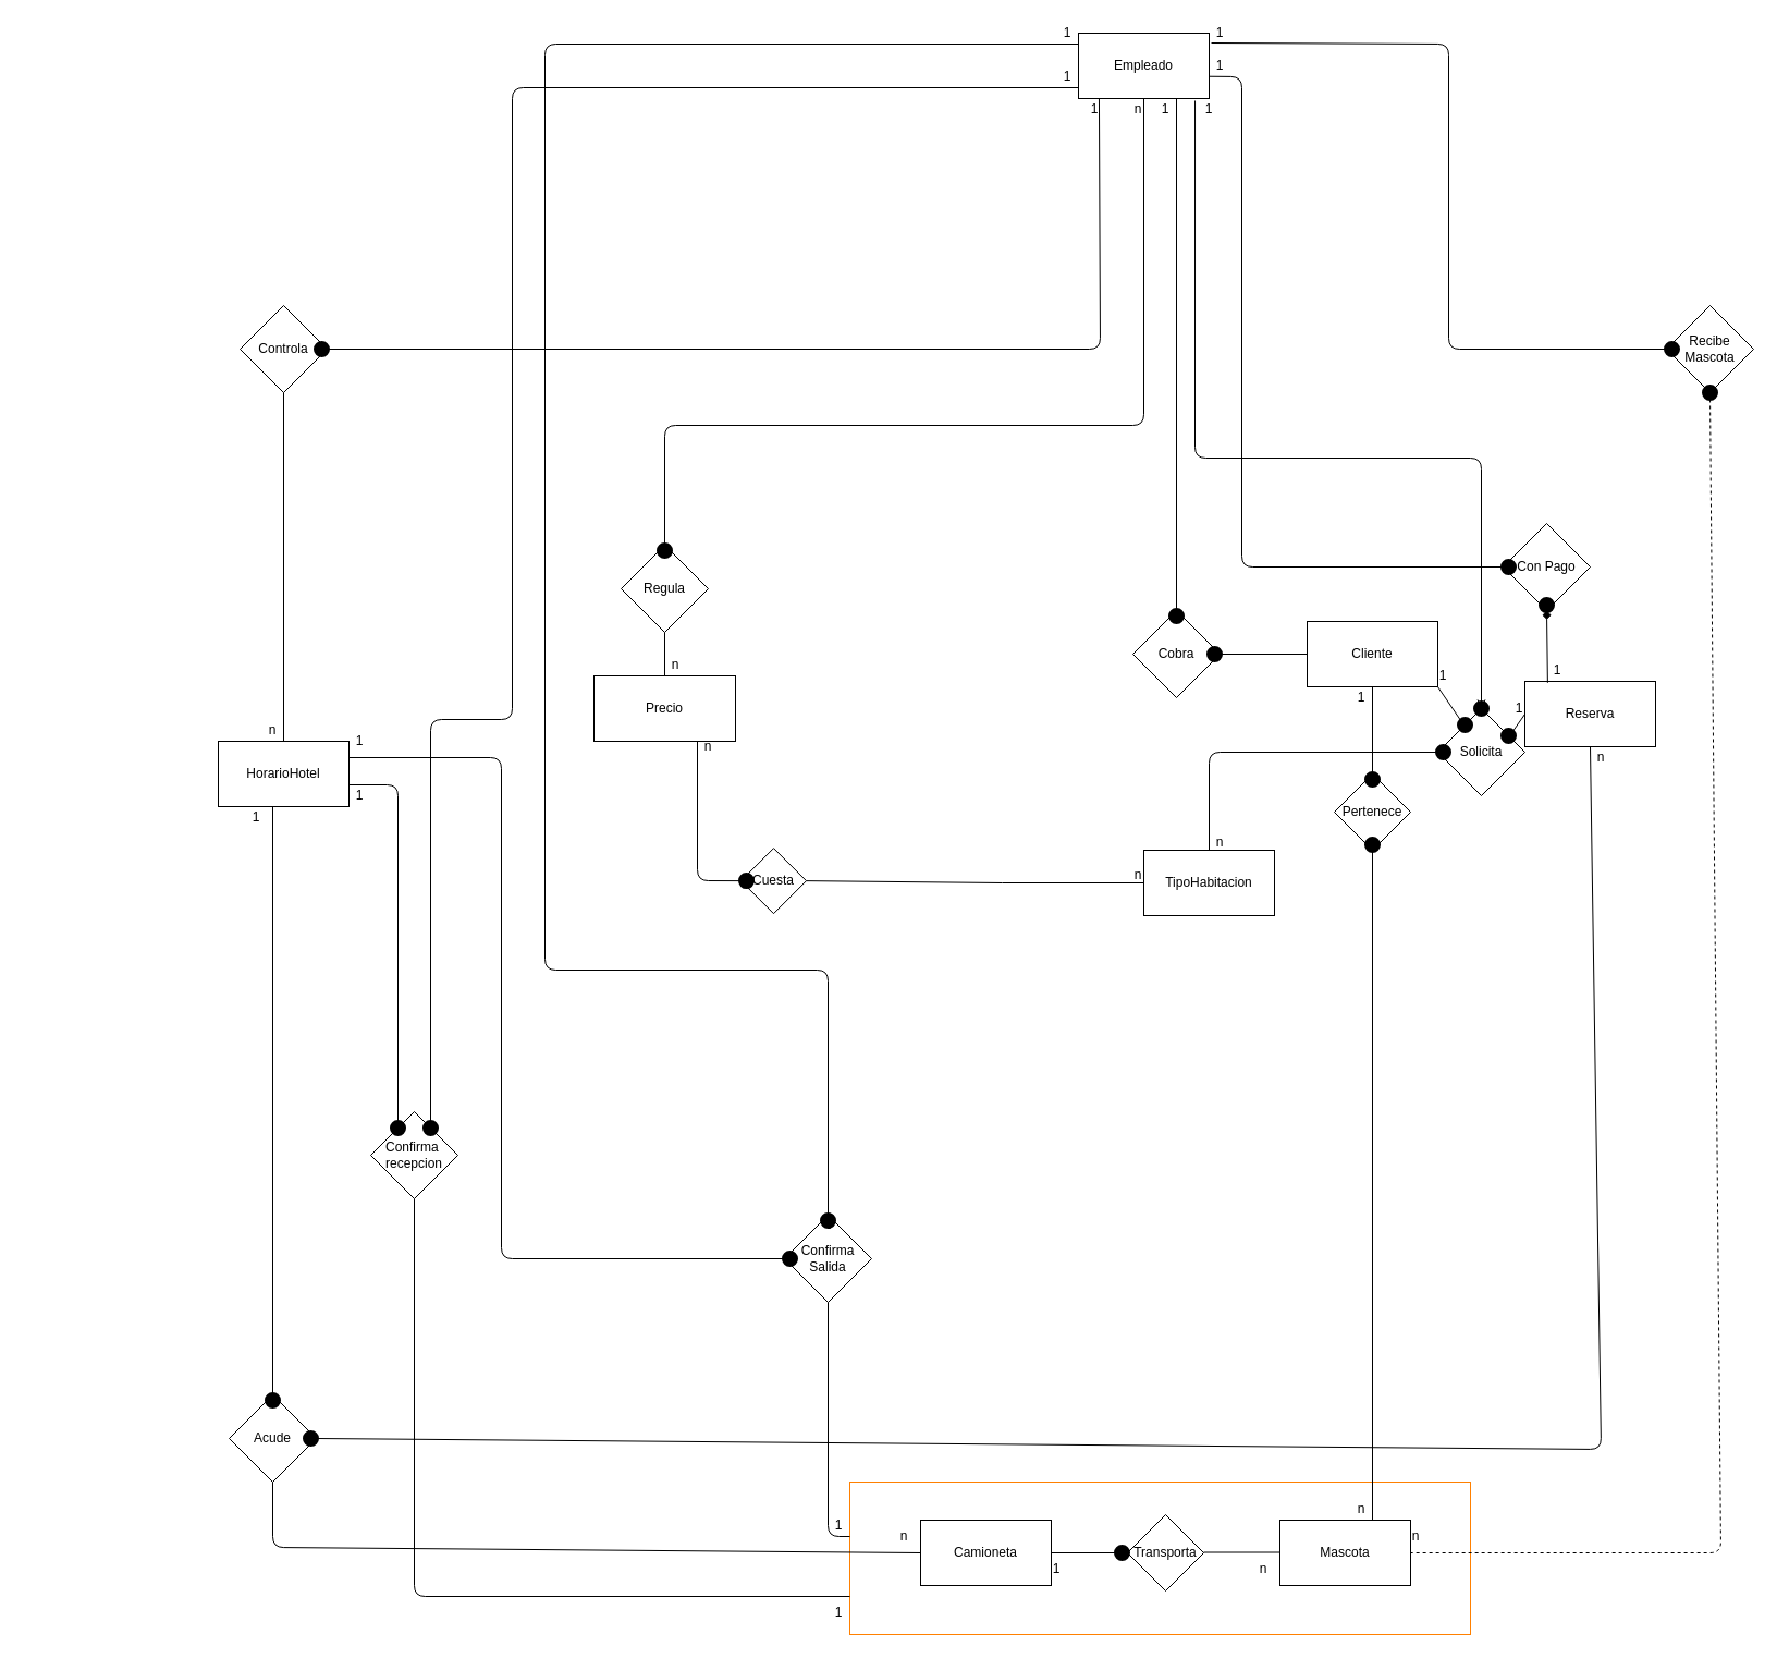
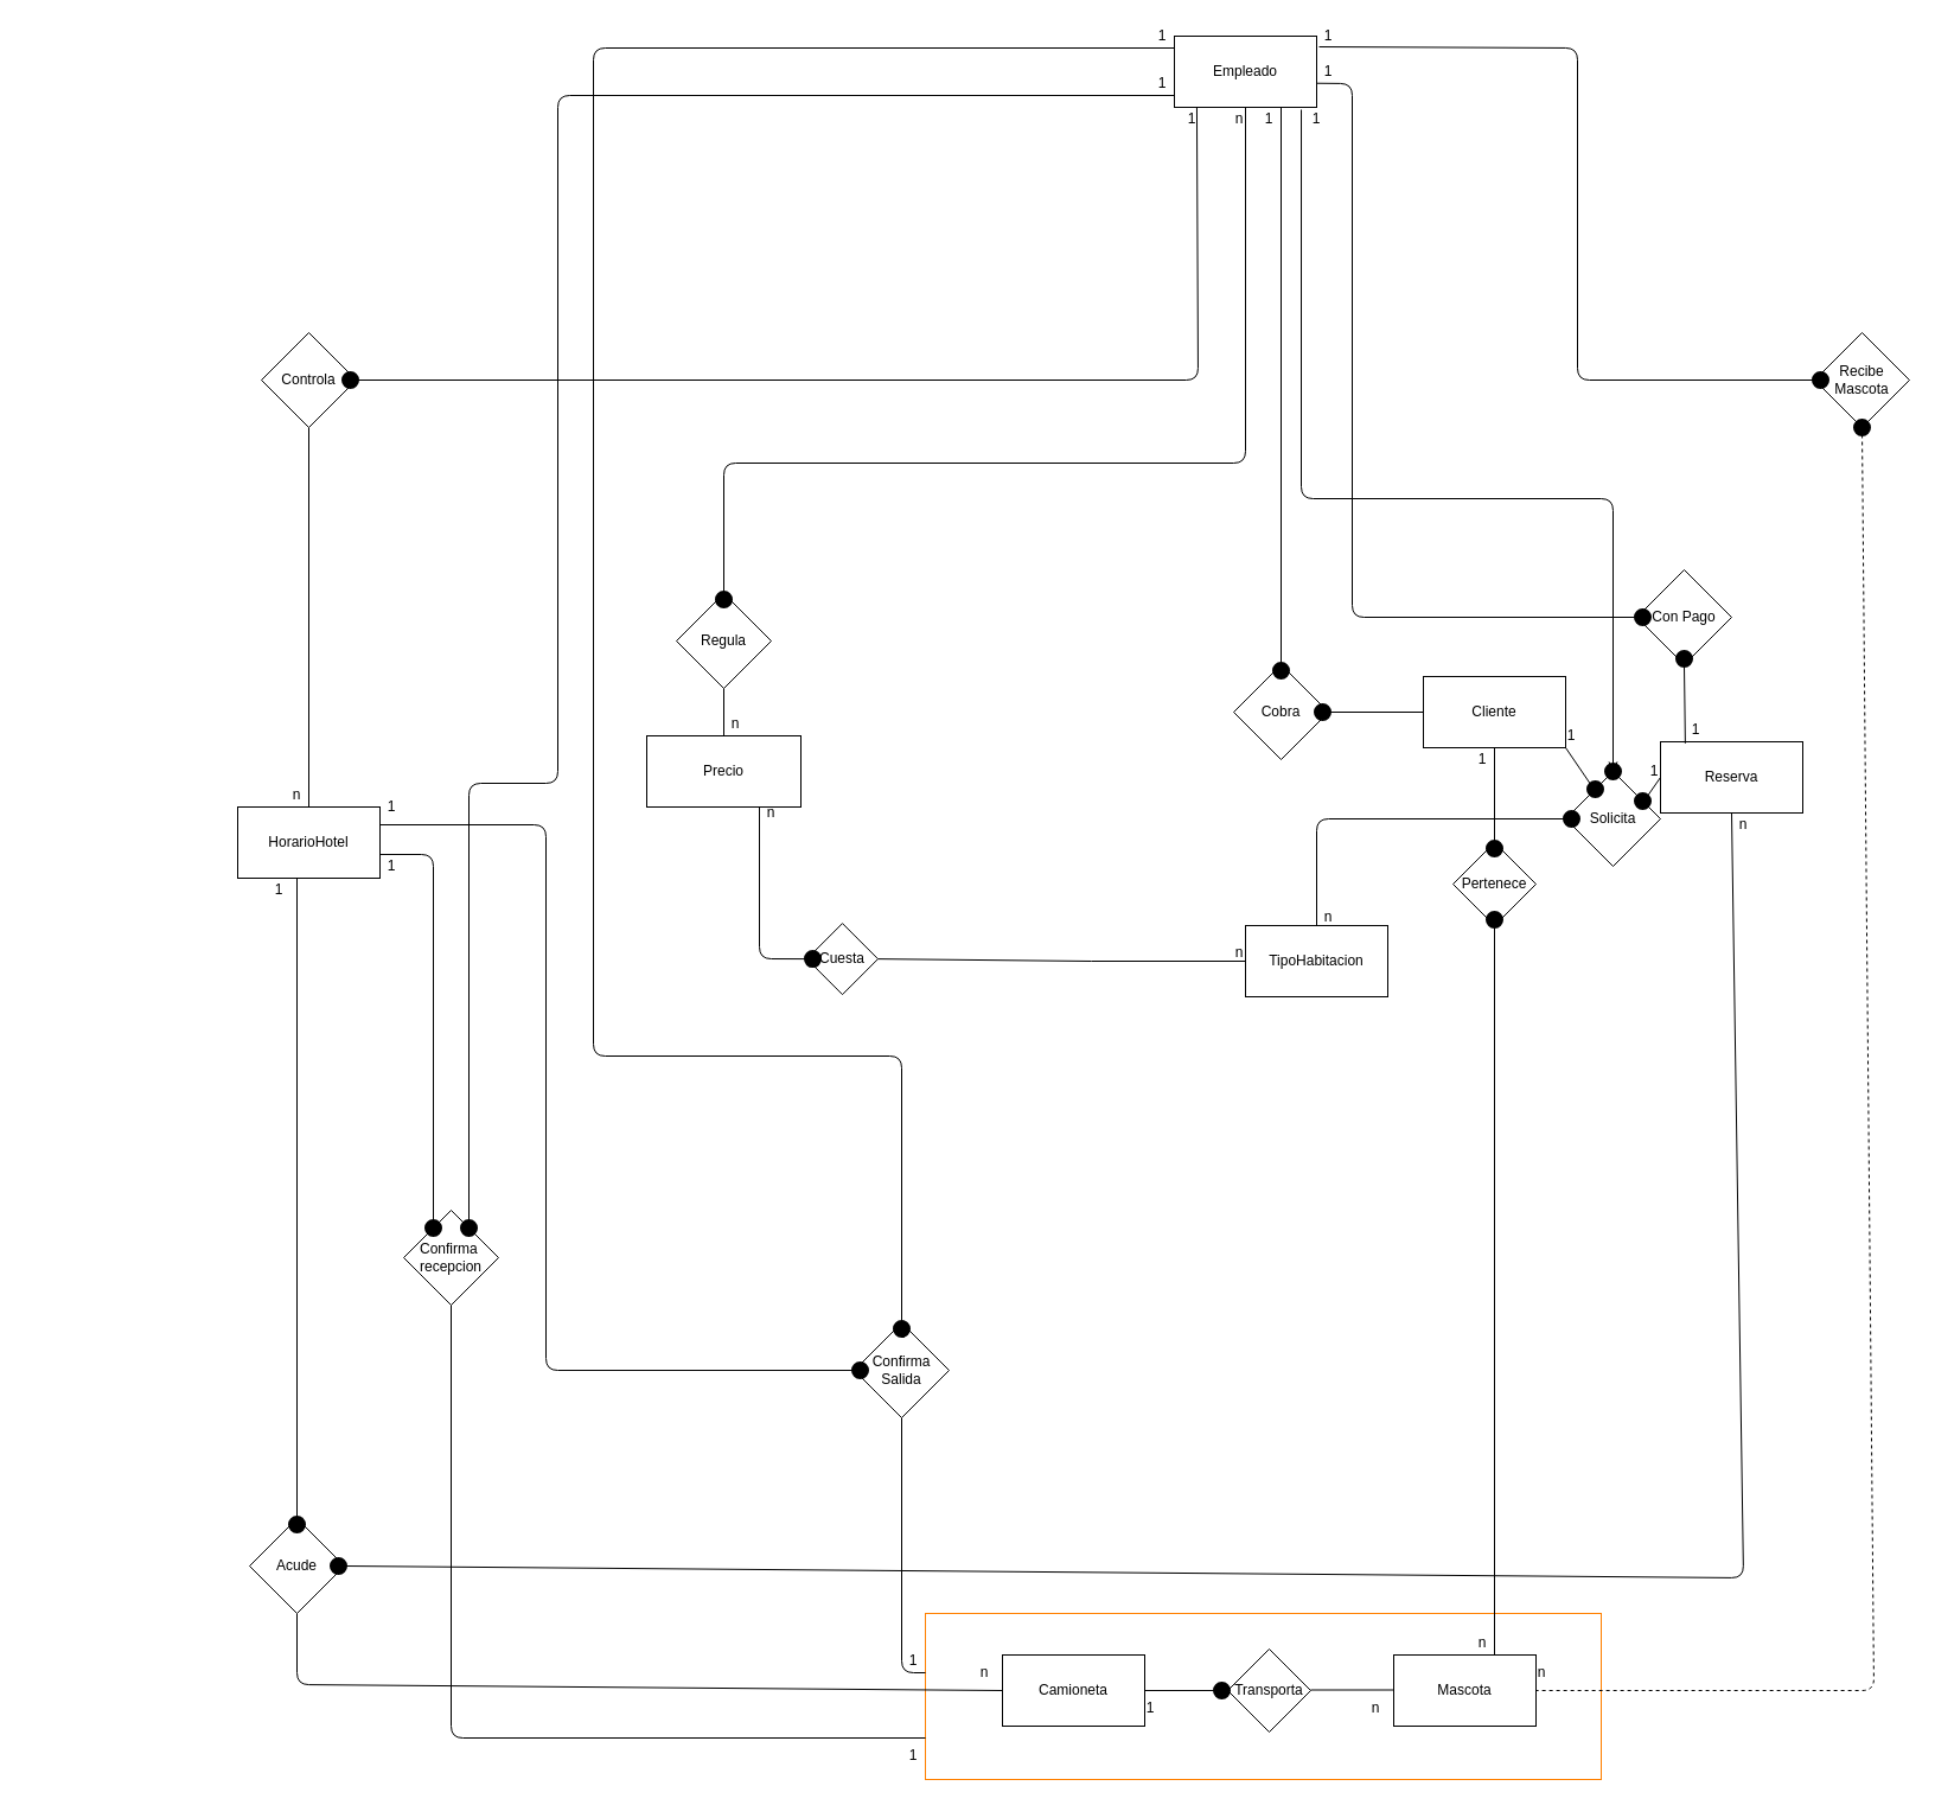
- <mxCell id="38" value="" style="endArrow=diamond;html=1;strokeColor=#000000;entryX=0.5;entryY=1;entryDx=0;entryDy=0;exitX=0.174;exitY=0.022;exitDx=0;exitDy=0;exitPerimeter=0;" parent="1" source="33" target="35" edge="1"><mxGeometry width="50" height="50" relative="1" as="geometry"><mxPoint x="830" y="760" as="sourcePoint" /><mxPoint x="880" y="710" as="targetPoint" /></mxGeometry></mxCell>
+ <mxCell id="38" value="" style="endArrow=none;html=1;strokeColor=#000000;entryX=0.5;entryY=1;entryDx=0;entryDy=0;exitX=0.174;exitY=0.022;exitDx=0;exitDy=0;exitPerimeter=0;" parent="1" source="33" target="35" edge="1"><mxGeometry width="50" height="50" relative="1" as="geometry"><mxPoint x="830" y="760" as="sourcePoint" /><mxPoint x="880" y="710" as="targetPoint" /></mxGeometry></mxCell>
